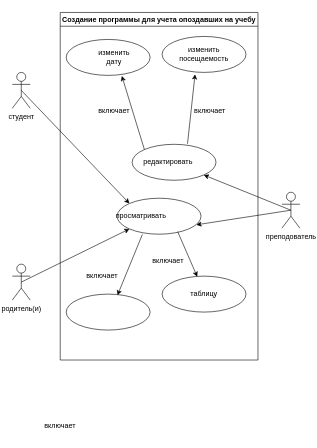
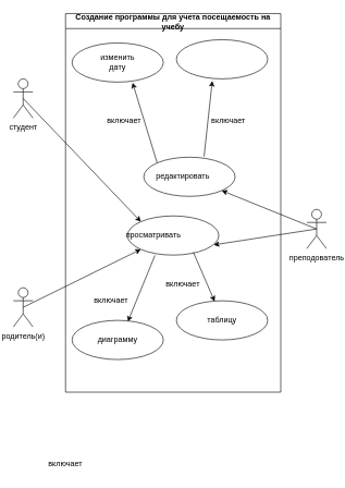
- <mxCell id="2" value="Создание программы для учета опоздавших на учебу" style="swimlane;whiteSpace=wrap" parent="1" vertex="1"><mxGeometry x="100" y="20" width="330" height="580" as="geometry" /></mxCell>
+ <mxCell id="2" value="Создание программы для учета посещаемость на учебу" style="swimlane;whiteSpace=wrap" parent="1" vertex="1"><mxGeometry x="100" y="20" width="330" height="580" as="geometry" /></mxCell>
- <mxCell id="10" value="изменить посещаемость" style="text;html=1;strokeColor=none;fillColor=none;align=center;verticalAlign=middle;whiteSpace=wrap;rounded=0;" vertex="1" parent="2"><mxGeometry x="210" y="55" width="60" height="30" as="geometry" /></mxCell>
- <mxCell id="9" value="изменить дату" style="text;html=1;strokeColor=none;fillColor=none;align=center;verticalAlign=middle;whiteSpace=wrap;rounded=0;" vertex="1" parent="2"><mxGeometry x="60" y="60" width="60" height="30" as="geometry" /></mxCell>
+ <mxCell id="9" value="изменить дату" style="text;html=1;strokeColor=none;fillColor=none;align=center;verticalAlign=middle;whiteSpace=wrap;rounded=0;" vertex="1" parent="2"><mxGeometry x="50" y="60" width="60" height="30" as="geometry" /></mxCell>
+ <mxCell id="19" value="диаграмму" style="text;html=1;strokeColor=none;fillColor=none;align=center;verticalAlign=middle;whiteSpace=wrap;rounded=0;" vertex="1" parent="2"><mxGeometry x="50" y="485" width="60" height="30" as="geometry" /></mxCell>
